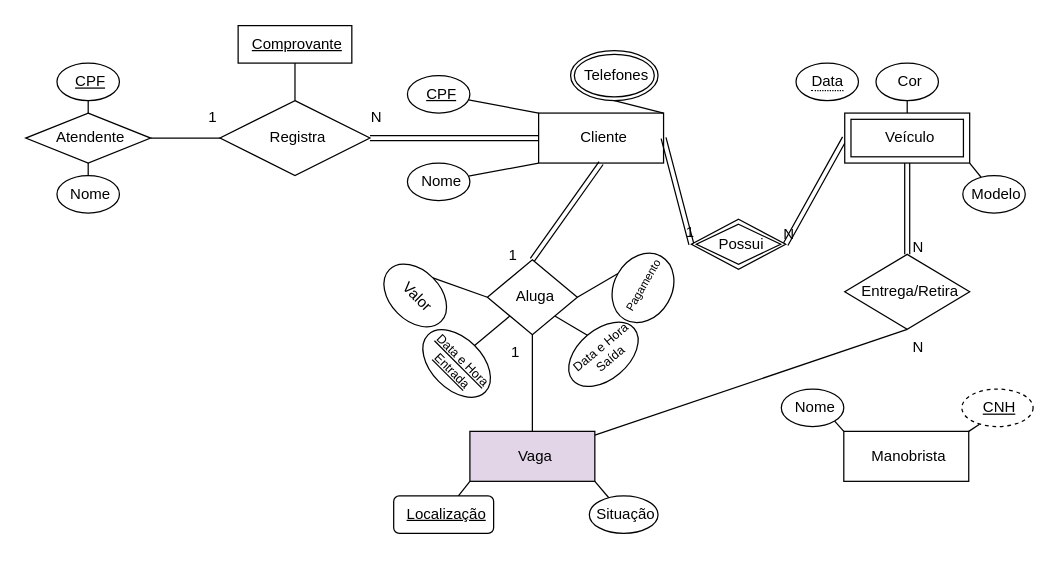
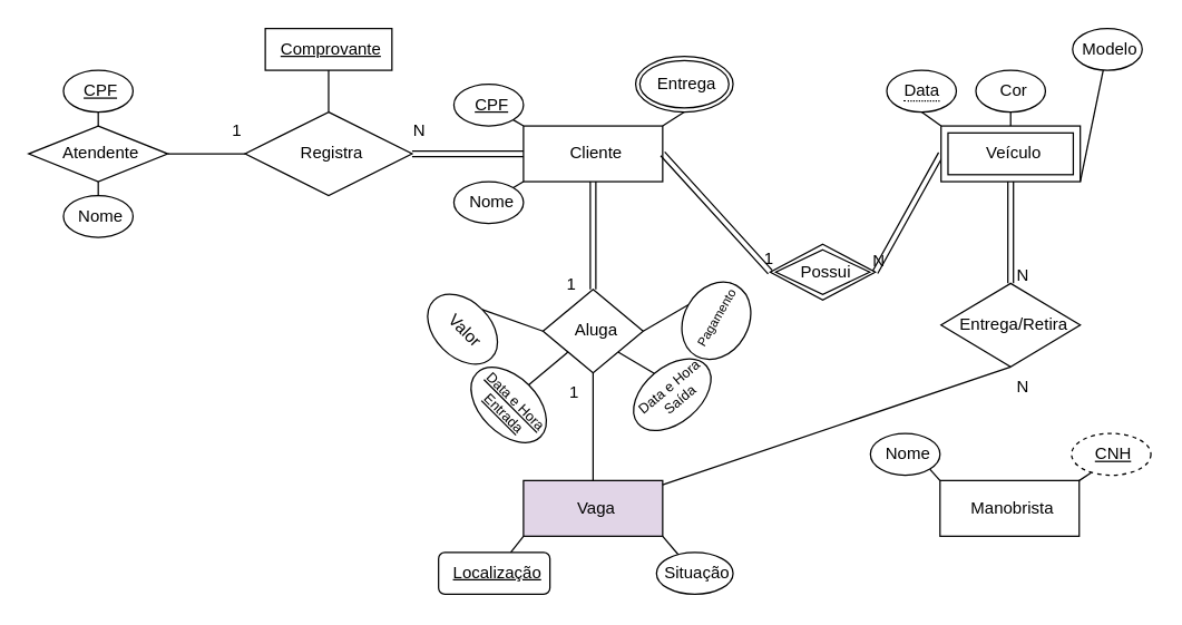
- <mxCell id="46" value="Telefones" style="ellipse;shape=doubleEllipse;margin=3;whiteSpace=wrap;align=center;labelBackgroundColor=none;labelBorderColor=none;spacingLeft=4;fontStyle=0;fontSize=12;" parent="1" vertex="1"><mxGeometry x="456.08" y="40" width="70" height="40" as="geometry" /></mxCell>
+ <mxCell id="46" value="Entrega" style="ellipse;shape=doubleEllipse;margin=3;whiteSpace=wrap;align=center;labelBackgroundColor=none;labelBorderColor=none;spacingLeft=4;fontStyle=0;fontSize=12;" parent="1" vertex="1"><mxGeometry x="456.08" y="40" width="70" height="40" as="geometry" /></mxCell>
+ <mxCell id="12" value="" style="edgeStyle=none;rounded=0;orthogonalLoop=1;jettySize=auto;entryX=0;entryY=0;entryDx=0;entryDy=0;endArrow=none;endFill=0;exitX=0.5;exitY=1;exitDx=0;exitDy=0;labelBackgroundColor=none;labelBorderColor=none;spacingLeft=4;fontStyle=0;align=center;fontSize=12;" parent="1" source="60" target="40" edge="1"><mxGeometry relative="1" as="geometry"><mxPoint x="664" y="80" as="sourcePoint" /><mxPoint x="675.5" y="90" as="targetPoint" /></mxGeometry></mxCell>
- <mxCell id="3" value="Cliente" style="whiteSpace=wrap;align=center;labelBackgroundColor=none;labelBorderColor=none;spacingLeft=4;fontStyle=0;fontSize=12;" parent="1" vertex="1"><mxGeometry x="430.5" y="90" width="100" height="40" as="geometry" /></mxCell>
+ <mxCell id="3" value="Cliente" style="whiteSpace=wrap;align=center;labelBackgroundColor=none;labelBorderColor=none;spacingLeft=4;fontStyle=0;fontSize=12;" parent="1" vertex="1"><mxGeometry x="375.5" y="90" width="100" height="40" as="geometry" /></mxCell>
- <mxCell id="16" value="Modelo" style="ellipse;whiteSpace=wrap;align=center;labelBackgroundColor=none;labelBorderColor=none;spacingLeft=4;fontStyle=0;fontSize=12;" parent="1" vertex="1"><mxGeometry x="770" y="140" width="50" height="30" as="geometry" /></mxCell>
+ <mxCell id="16" value="Modelo" style="ellipse;whiteSpace=wrap;align=center;labelBackgroundColor=none;labelBorderColor=none;spacingLeft=4;fontStyle=0;fontSize=12;" parent="1" vertex="1"><mxGeometry x="770" y="20" width="50" height="30" as="geometry" /></mxCell>
